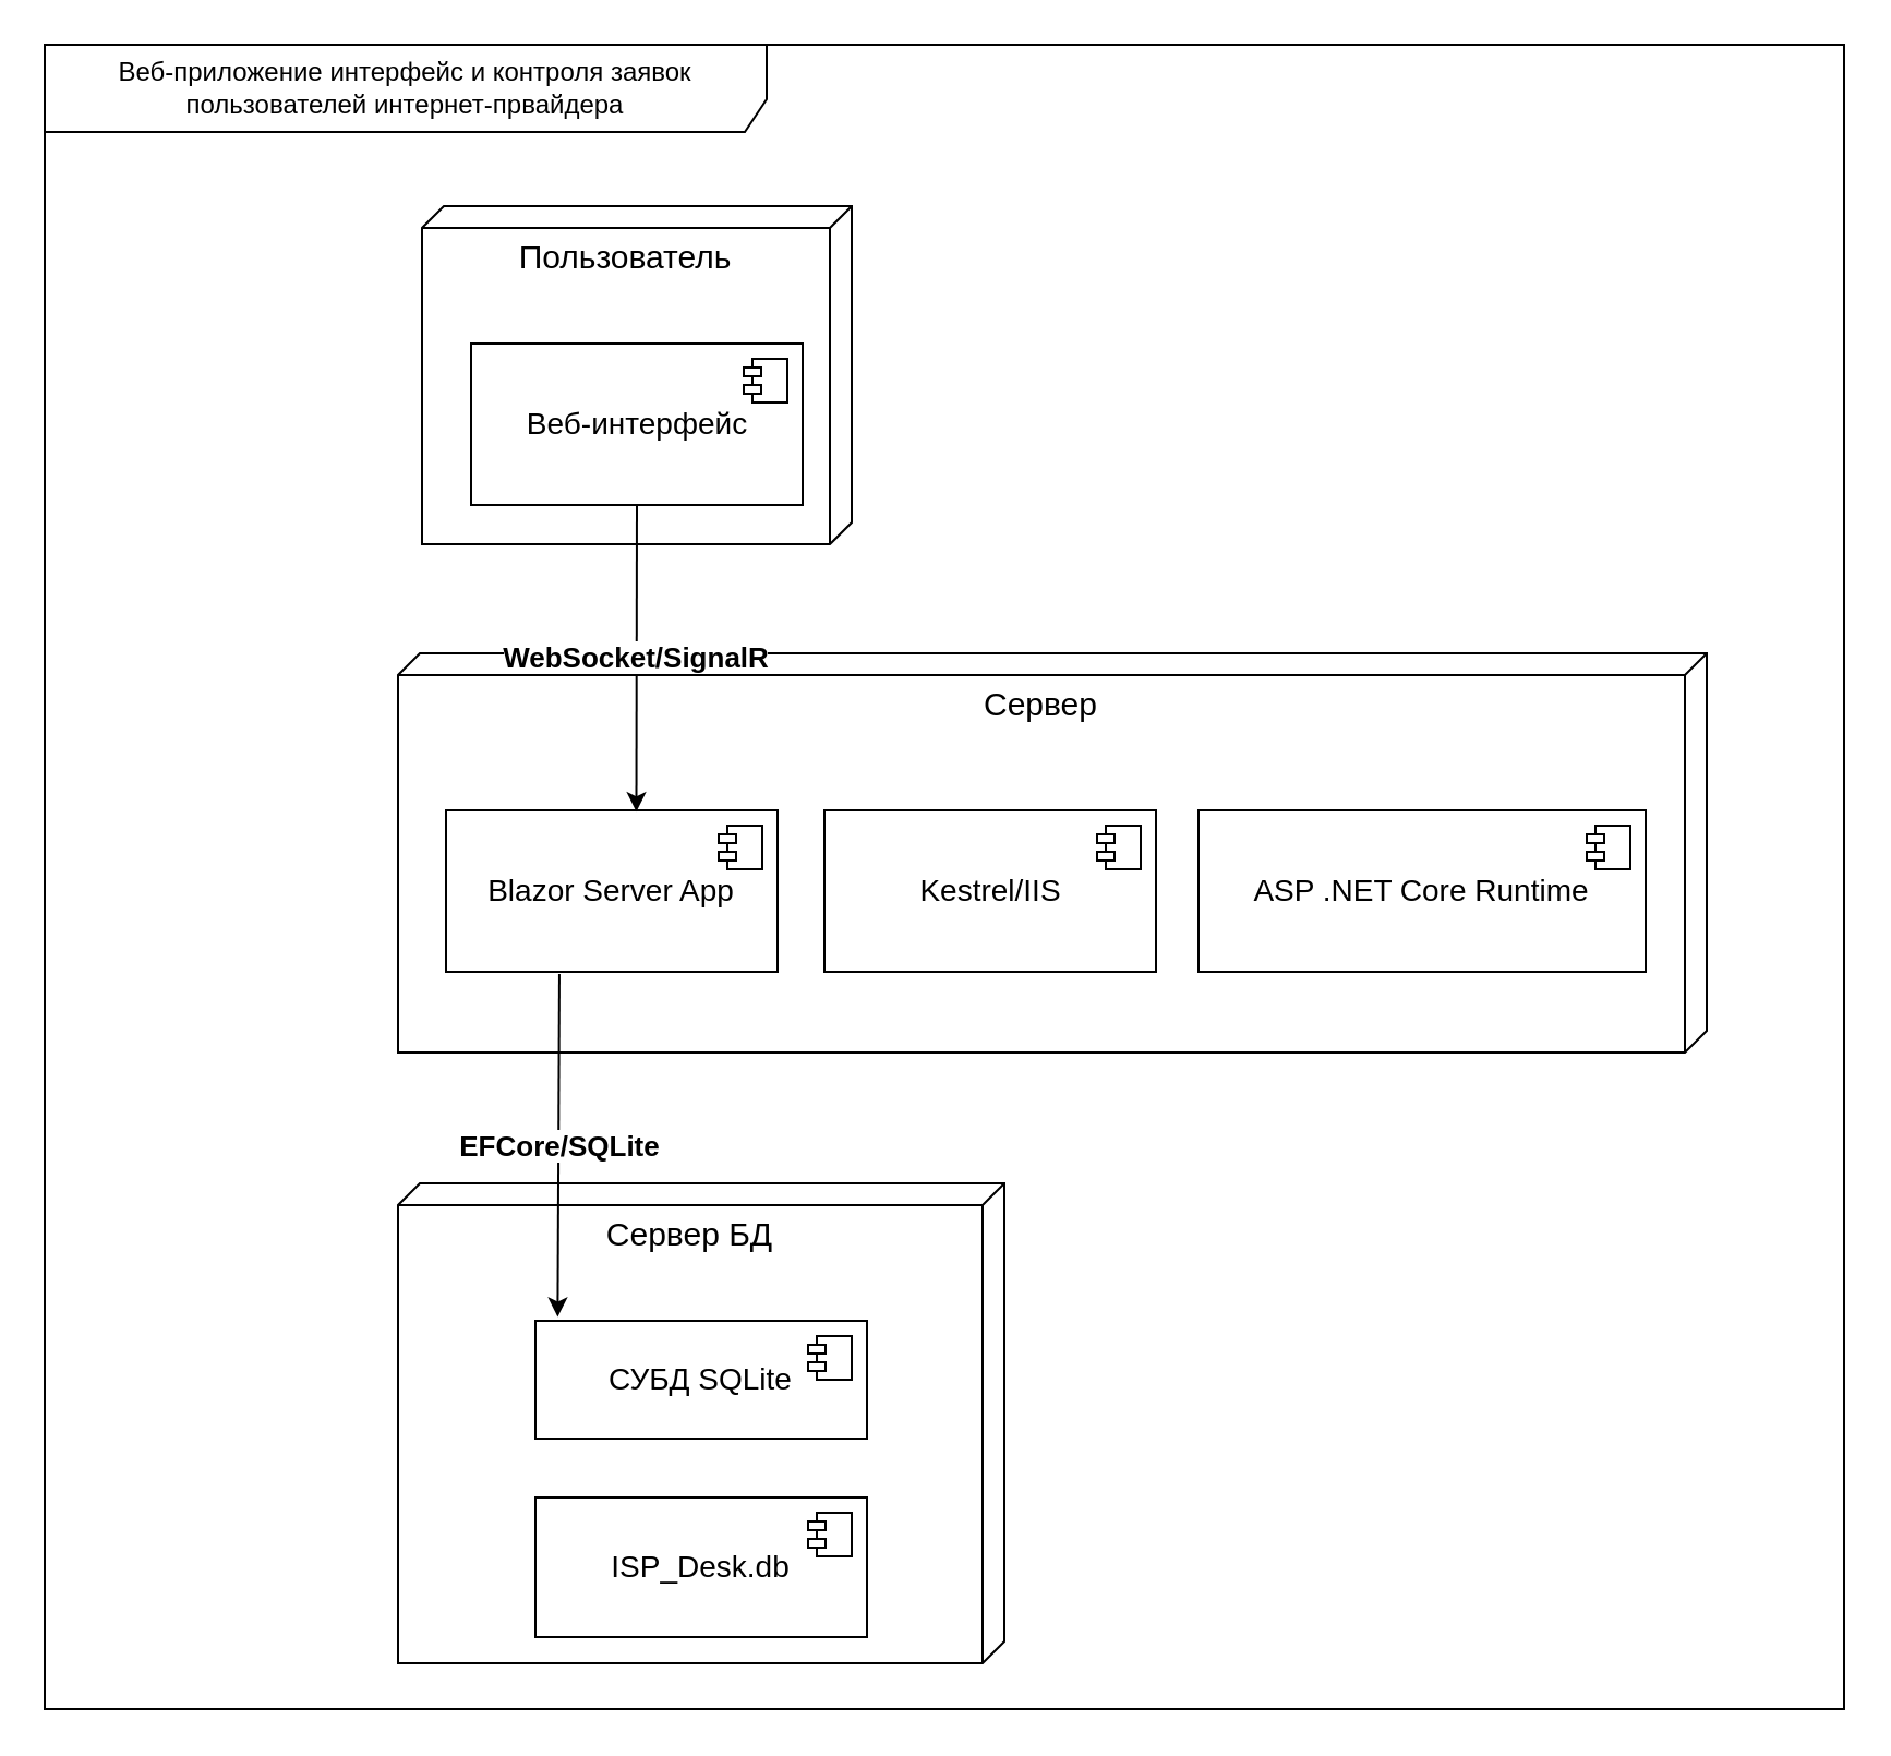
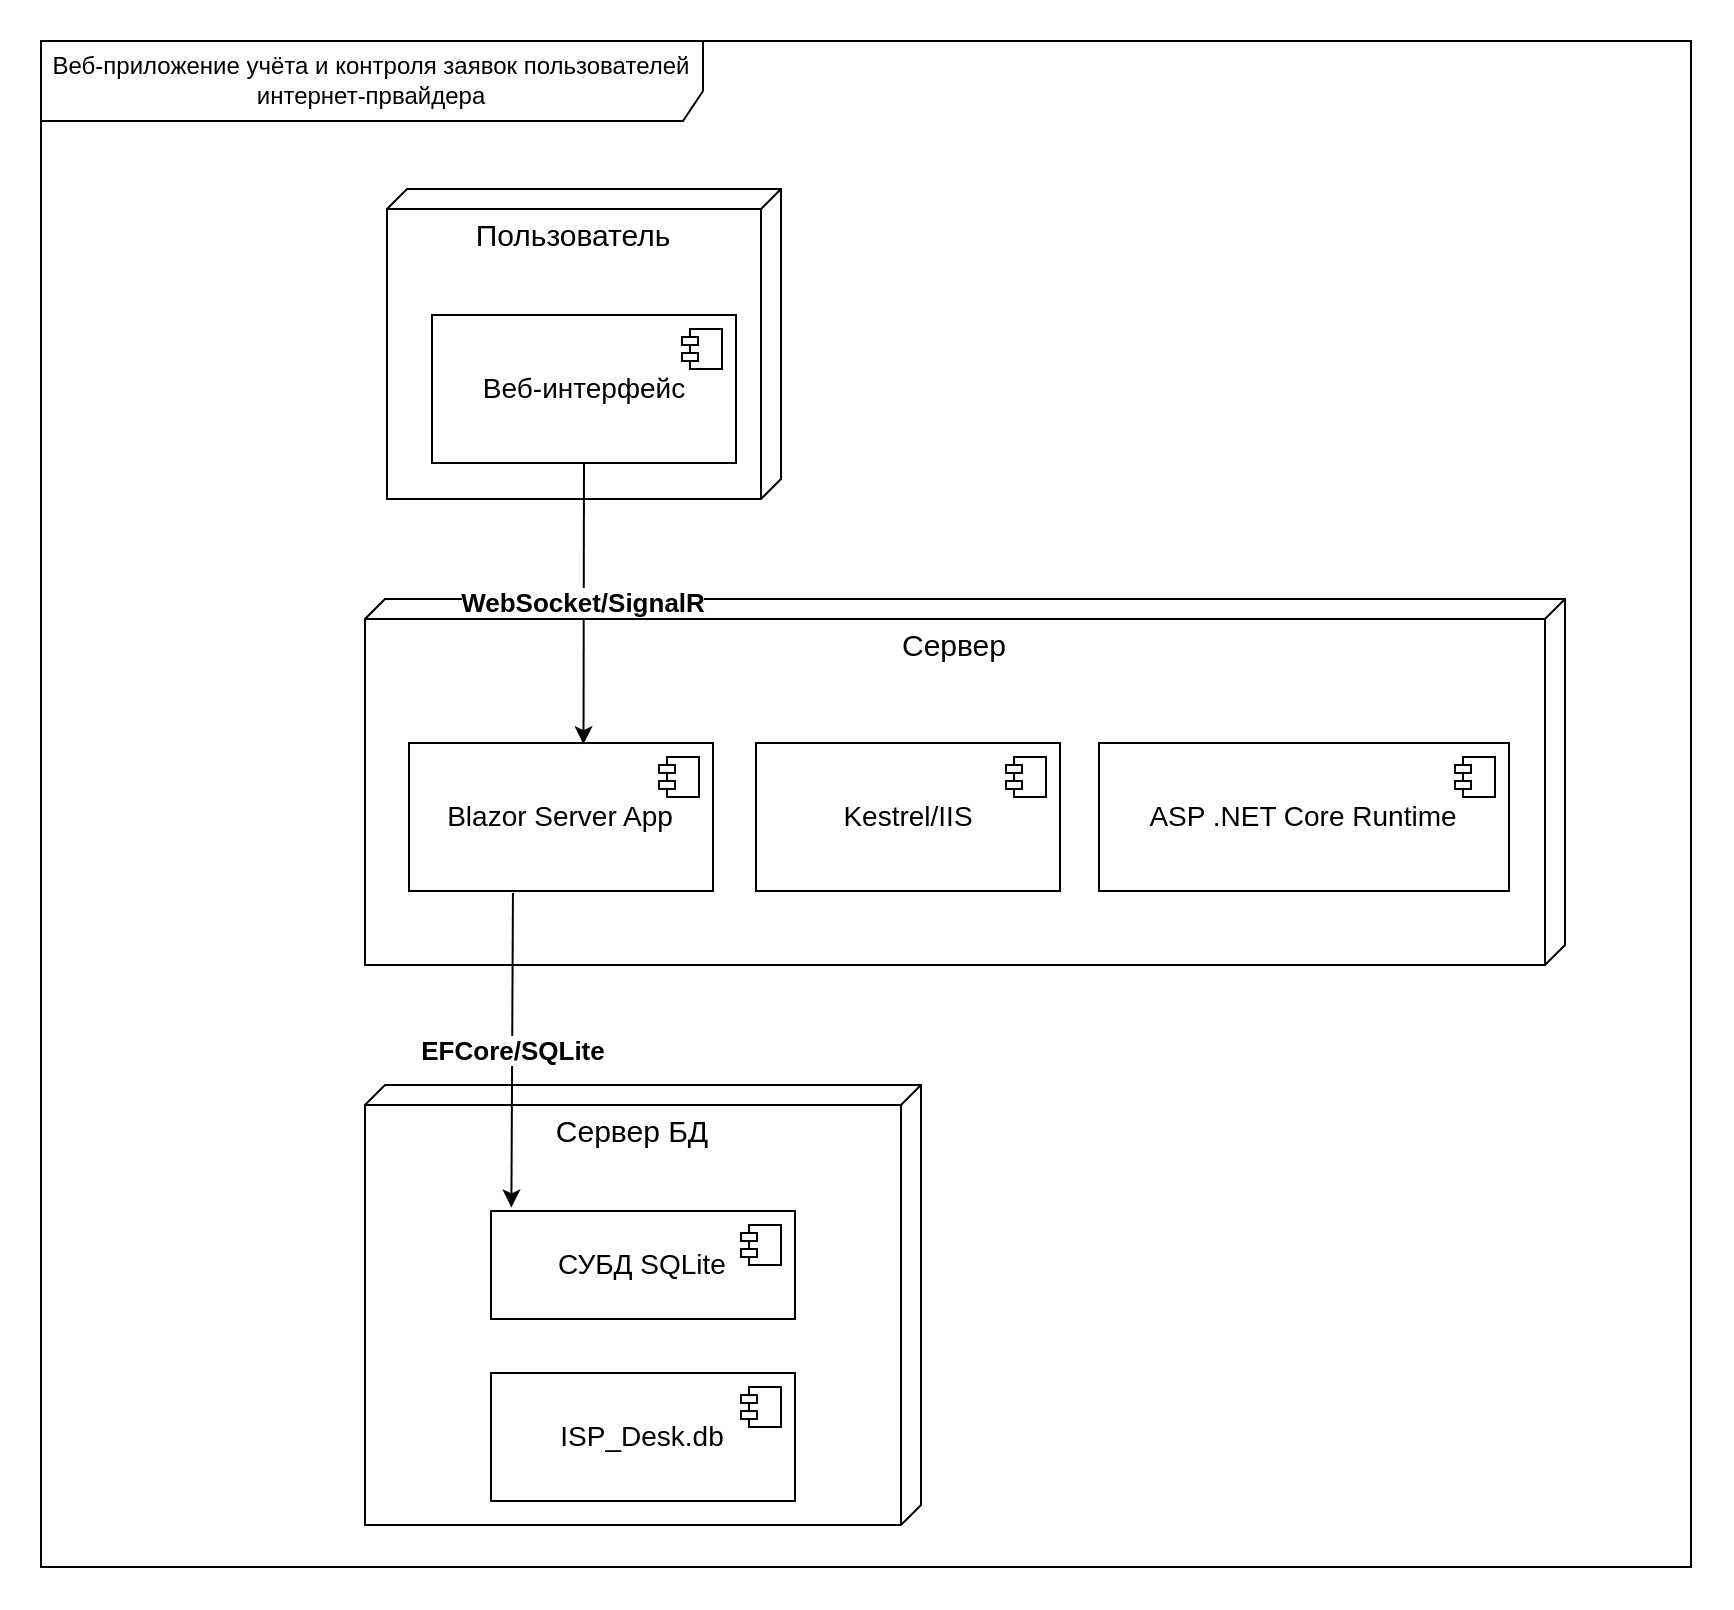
- <mxCell id="19" value="Веб-приложение интерфейс и контроля заявок пользователей интернет-првайдера" style="shape=umlFrame;whiteSpace=wrap;html=1;pointerEvents=0;width=331;height=40;" vertex="1" parent="1"><mxGeometry x="20" y="20" width="825" height="763" as="geometry" /></mxCell>
+ <mxCell id="19" value="Веб-приложение учёта и контроля заявок пользователей интернет-првайдера" style="shape=umlFrame;whiteSpace=wrap;html=1;pointerEvents=0;width=331;height=40;" vertex="1" parent="1"><mxGeometry x="20" y="20" width="825" height="763" as="geometry" /></mxCell>
